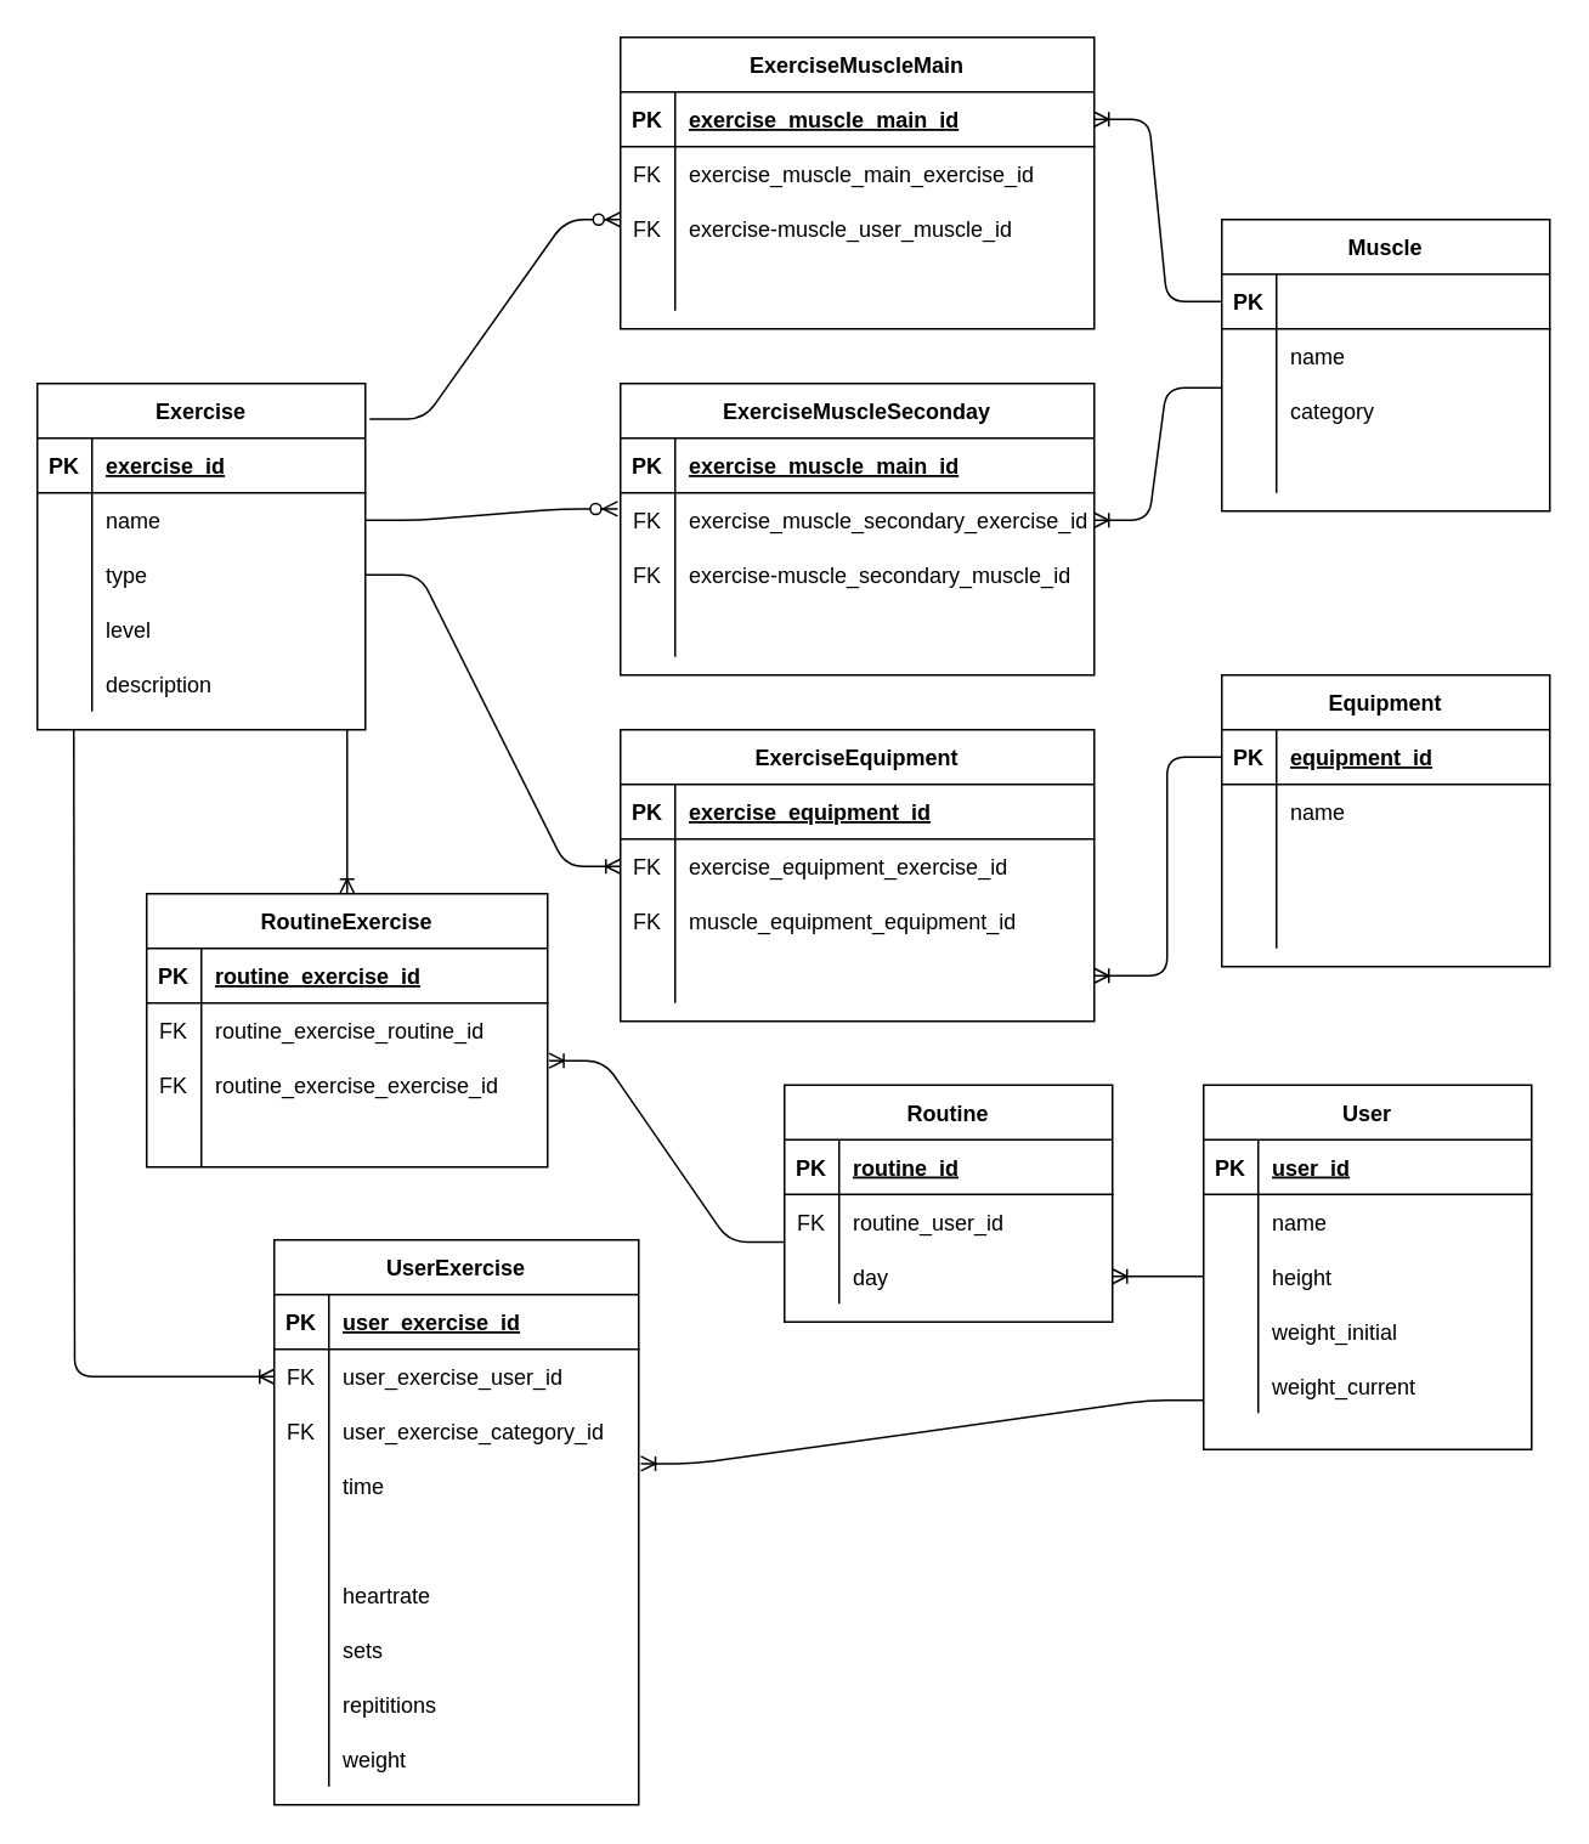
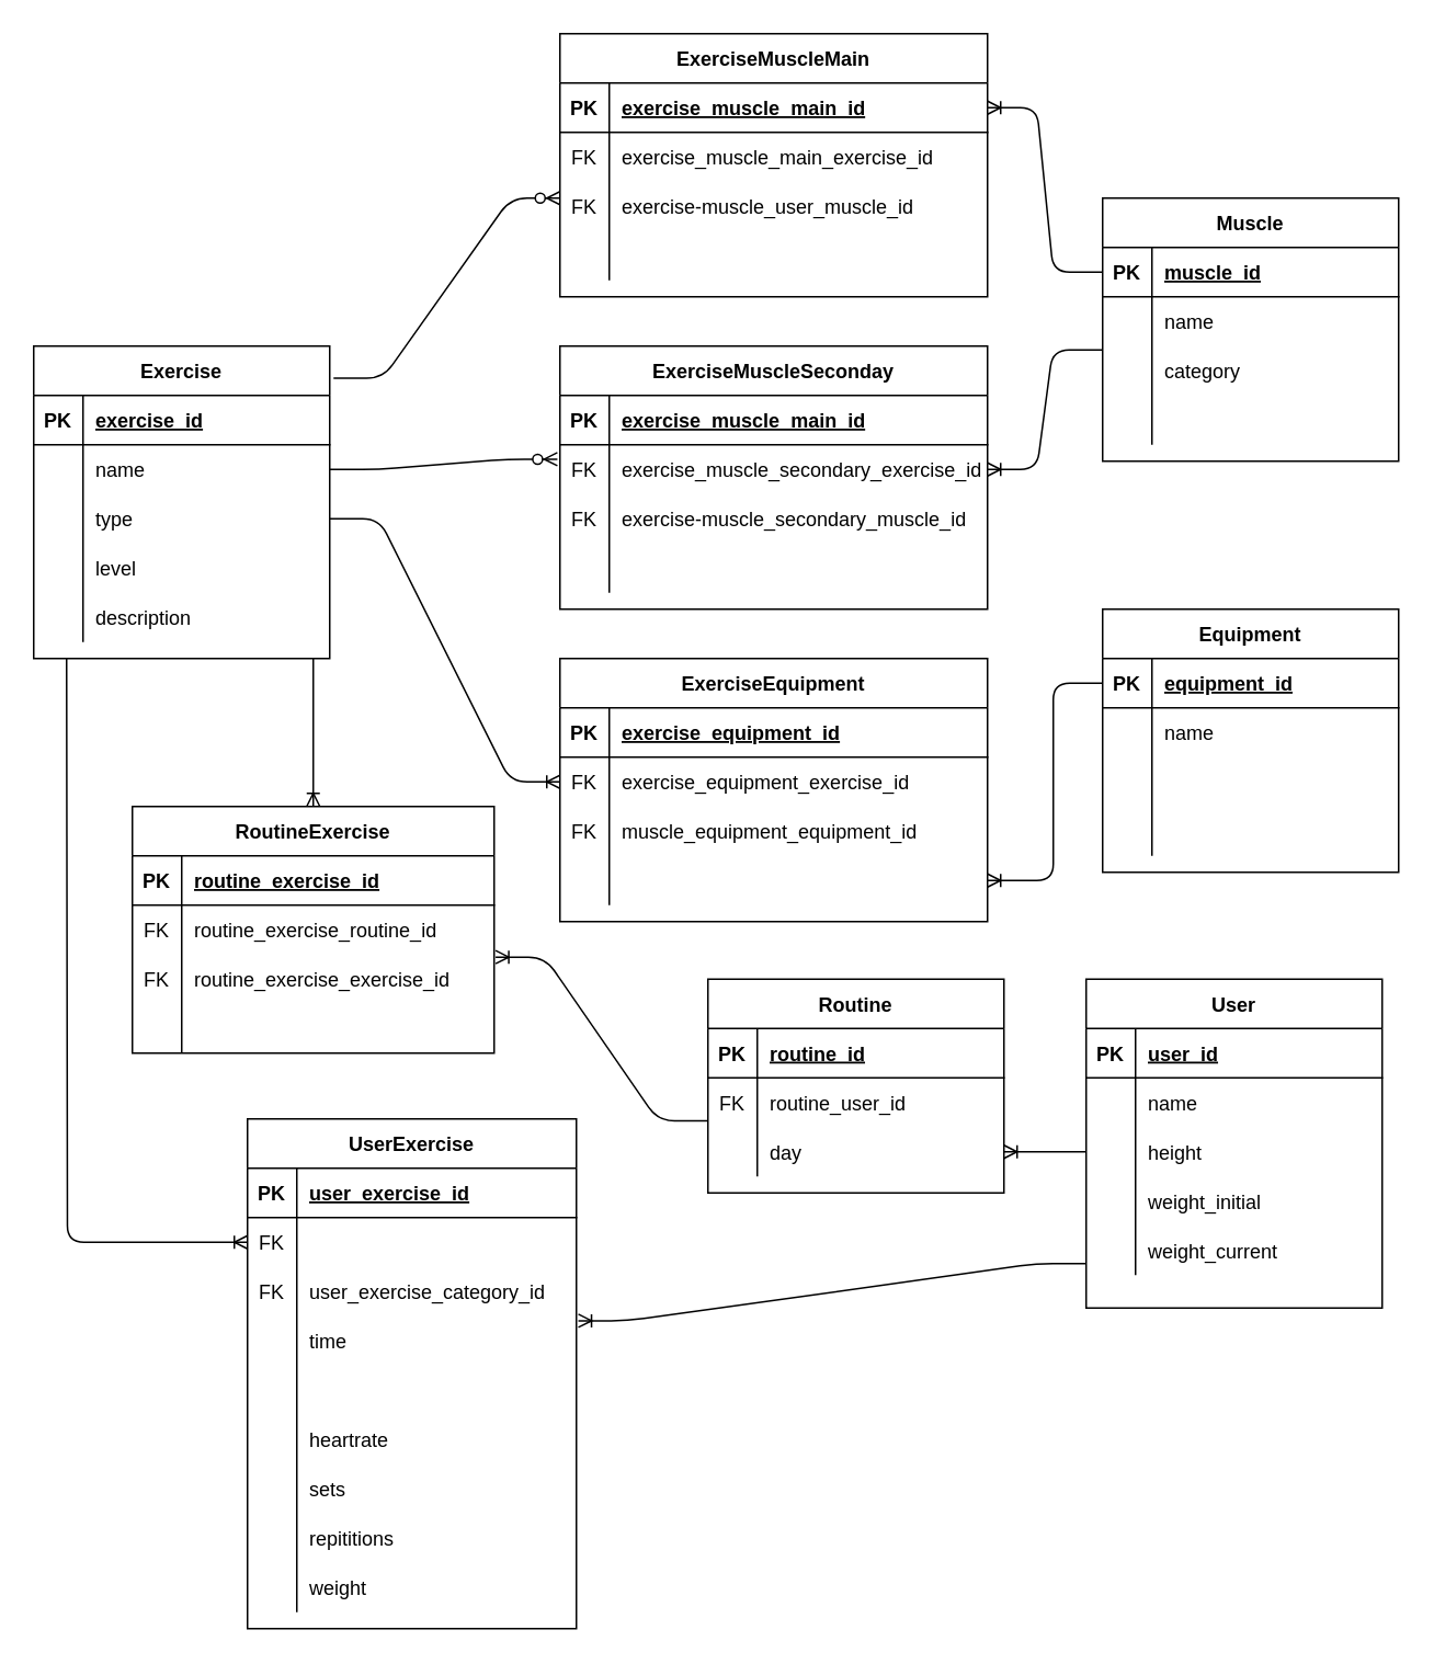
+ <mxCell id="55" value="muscle_id" style="shape=partialRectangle;connectable=0;fillColor=none;top=0;left=0;bottom=0;right=0;align=left;spacingLeft=6;fontStyle=5;overflow=hidden;" vertex="1" parent="53"><mxGeometry x="30" width="150" height="30" as="geometry" /></mxCell>
- <mxCell id="139" value="user_exercise_user_id" style="shape=partialRectangle;connectable=0;fillColor=none;top=0;left=0;bottom=0;right=0;align=left;spacingLeft=6;overflow=hidden;" vertex="1" parent="137"><mxGeometry x="30" width="170" height="30" as="geometry" /></mxCell>
